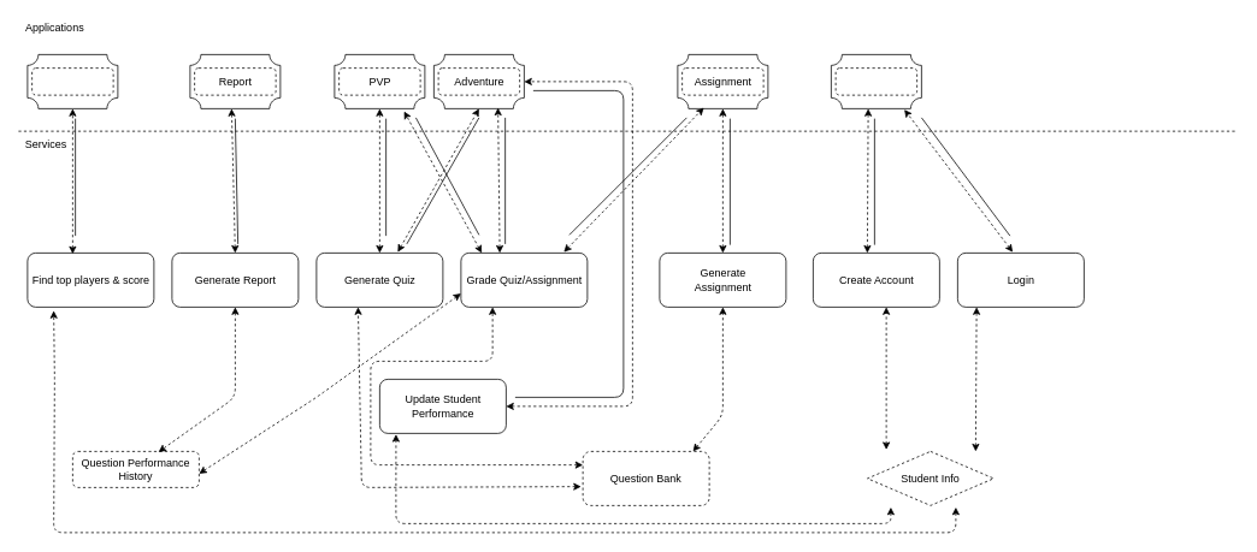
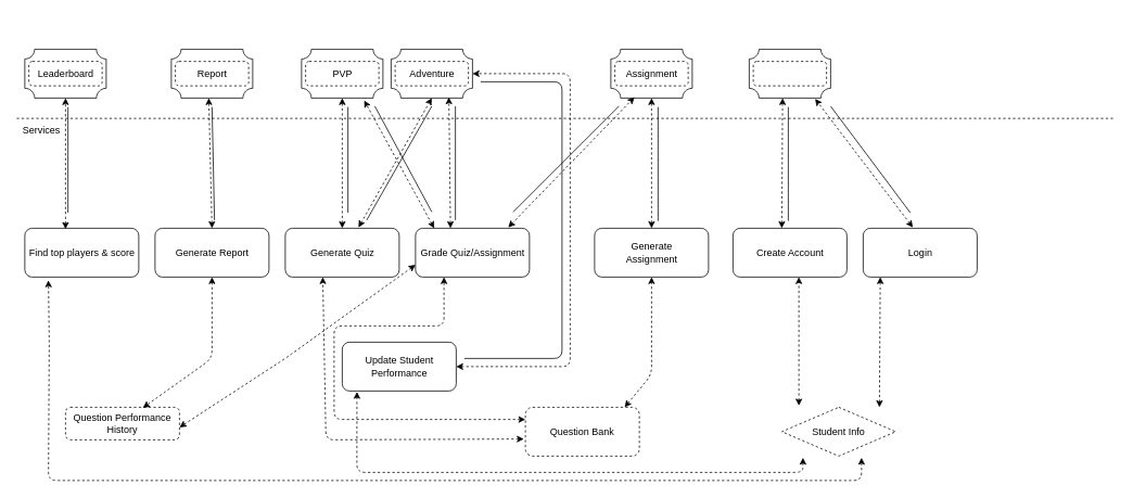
- <mxCell id="5" value="Applications&lt;br&gt;" style="text;html=1;align=center;verticalAlign=middle;resizable=0;points=[];autosize=1;" parent="1" vertex="1"><mxGeometry width="80" height="20" as="geometry" x="20" y="20" /></mxCell>
+ <mxCell id="11" value="Leaderboard" style="text;html=1;align=center;verticalAlign=middle;resizable=0;points=[];autosize=1;" parent="1" vertex="1"><mxGeometry x="40" y="80" width="80" height="20" as="geometry" /></mxCell>
